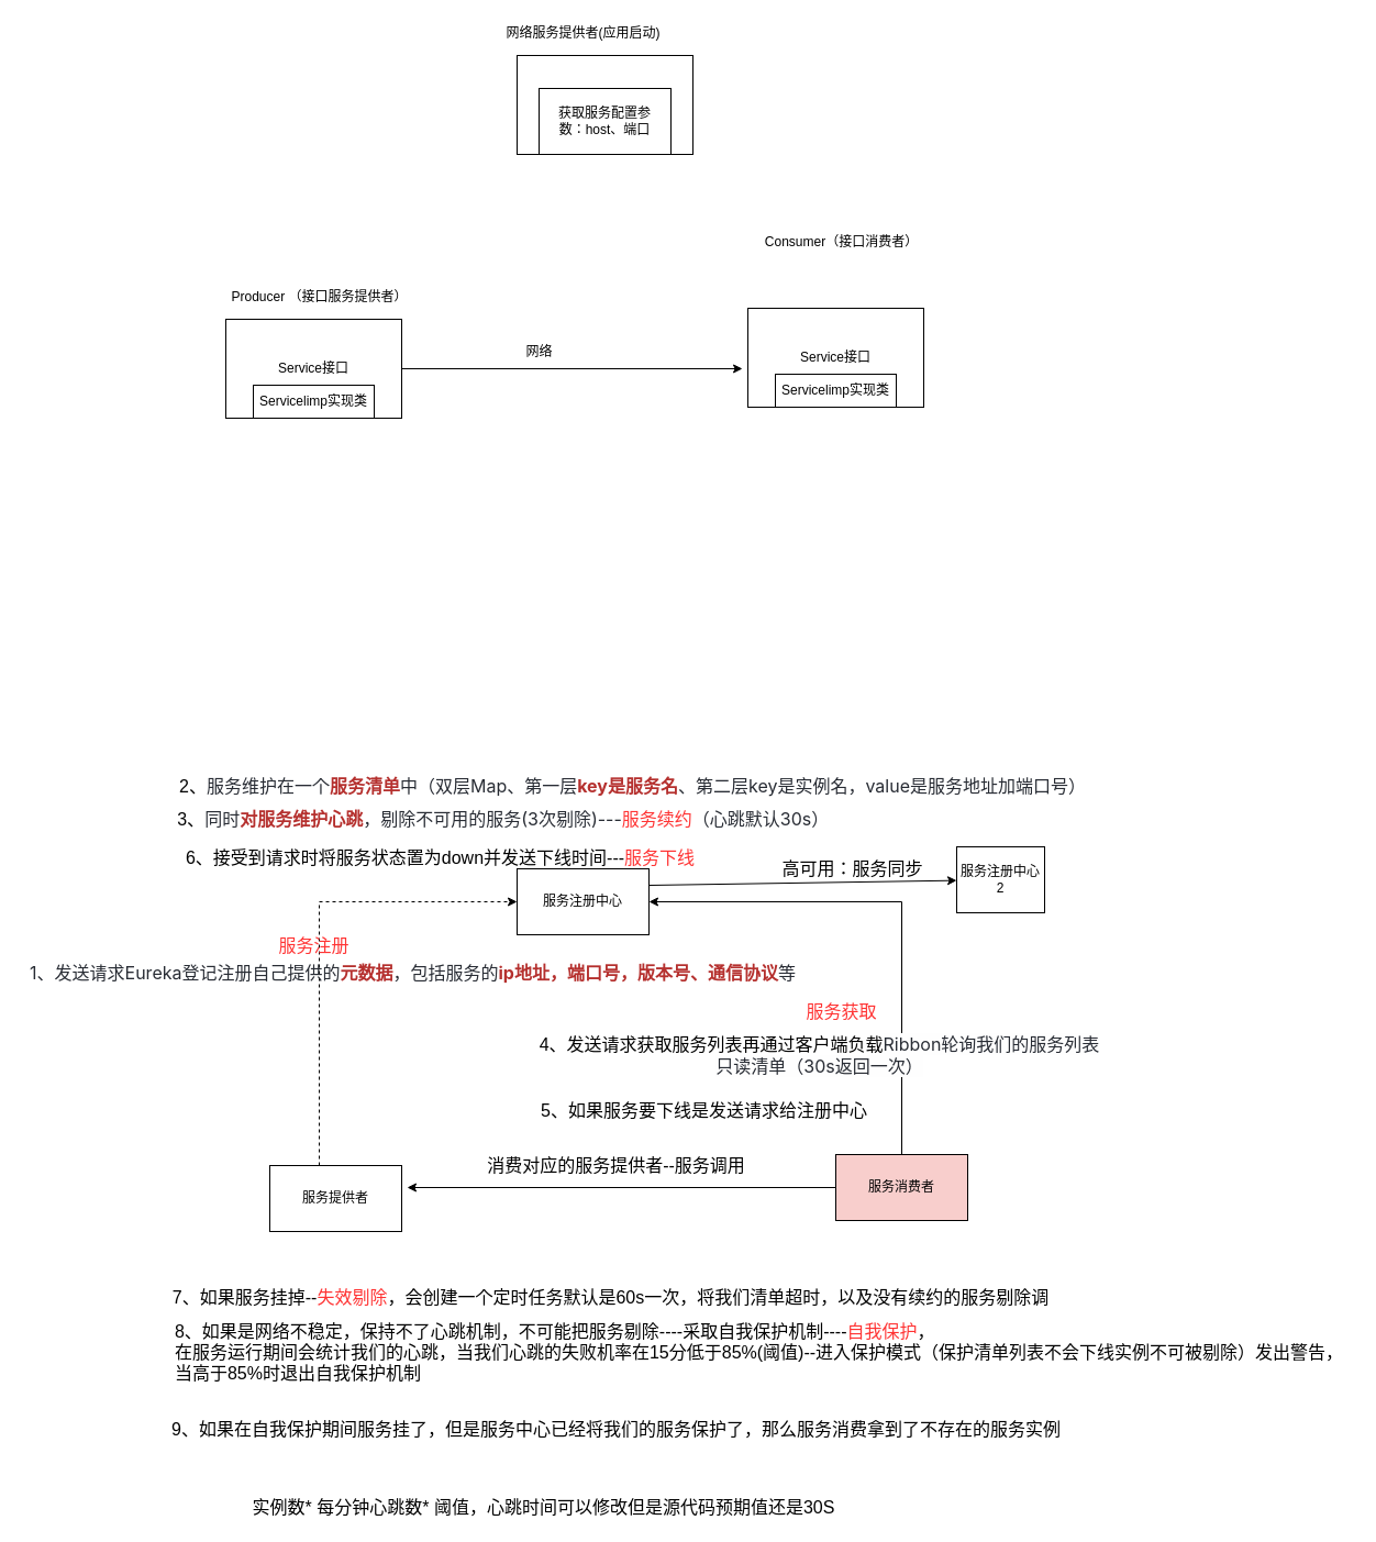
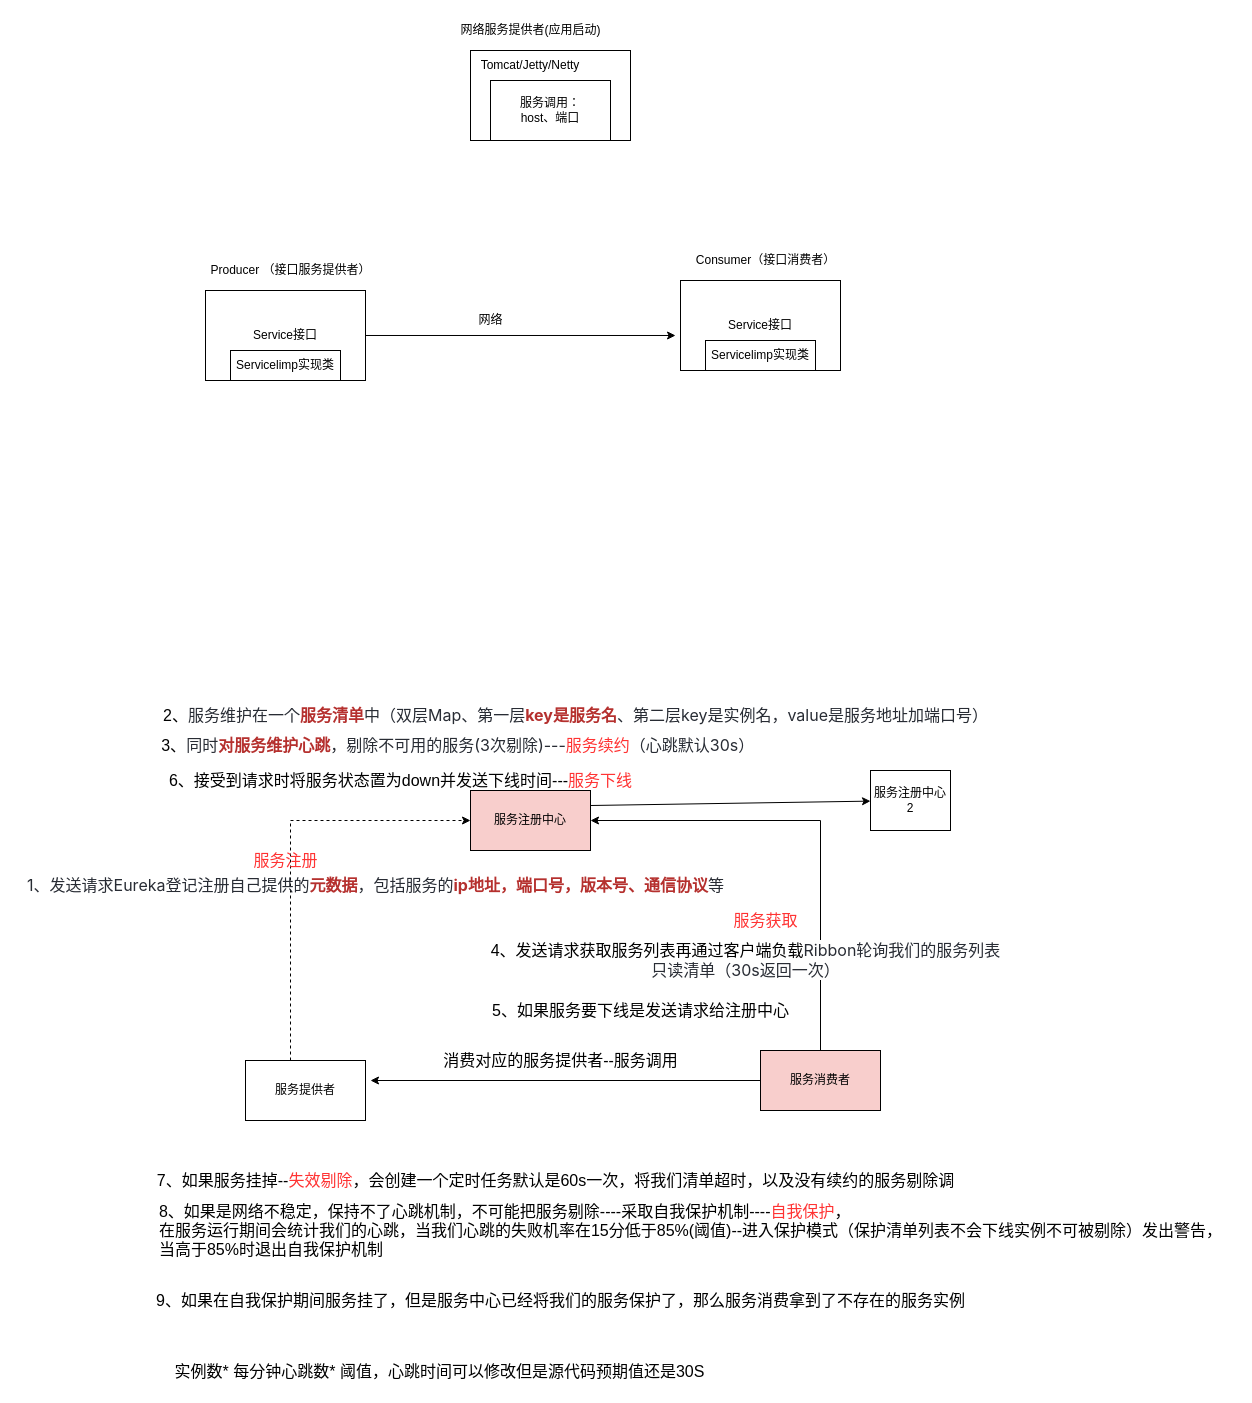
+ <mxCell id="13" value="Tomcat/Jetty/Netty" style="text;html=1;strokeColor=none;fillColor=none;align=center;verticalAlign=middle;whiteSpace=wrap;rounded=0;" vertex="1" parent="1"><mxGeometry x="500" y="50" width="60" height="30" as="geometry" /></mxCell>
- <mxCell id="14" value="获取服务配置参数：host、端口" style="text;html=1;strokeColor=none;fillColor=none;align=center;verticalAlign=middle;whiteSpace=wrap;rounded=0;" vertex="1" parent="1"><mxGeometry x="505" y="95" width="90" height="30" as="geometry" /></mxCell>
+ <mxCell id="14" value="服务调用：host、端口" style="text;html=1;strokeColor=none;fillColor=none;align=center;verticalAlign=middle;whiteSpace=wrap;rounded=0;" vertex="1" parent="1"><mxGeometry x="505" y="95" width="90" height="30" as="geometry" /></mxCell>
- <mxCell id="7" value="Consumer（接口消费者）" style="text;html=1;align=center;verticalAlign=middle;resizable=0;points=[];autosize=1;strokeColor=none;fillColor=none;" vertex="1" parent="1"><mxGeometry x="690" y="210" width="150" height="20" as="geometry" /></mxCell>
+ <mxCell id="7" value="Consumer（接口消费者）" style="text;html=1;align=center;verticalAlign=middle;resizable=0;points=[];autosize=1;strokeColor=none;fillColor=none;" vertex="1" parent="1"><mxGeometry x="690" y="250" width="150" height="20" as="geometry" /></mxCell>
- <mxCell id="35" value="高可用：服务同步" style="text;html=1;align=center;verticalAlign=middle;resizable=0;points=[];autosize=1;strokeColor=none;fillColor=none;fontSize=16;" vertex="1" parent="1"><mxGeometry x="705" y="780" width="140" height="20" as="geometry" /></mxCell>
- <mxCell id="15" value="服务注册中心" style="rounded=0;whiteSpace=wrap;html=1;" vertex="1" parent="1"><mxGeometry x="470" y="790" width="120" height="60" as="geometry" /></mxCell>
+ <mxCell id="15" value="服务注册中心" style="rounded=0;whiteSpace=wrap;html=1;fillColor=#f8cecc;" vertex="1" parent="1"><mxGeometry x="470" y="790" width="120" height="60" as="geometry" /></mxCell>
- <mxCell id="32" value="&lt;span style=&quot;&quot;&gt;实例数* 每分钟心跳数* 阈值，心跳时间可以修改但是源代码预期值还是30S&lt;/span&gt;" style="text;html=1;align=center;verticalAlign=middle;resizable=0;points=[];autosize=1;strokeColor=none;fillColor=none;fontSize=16;" vertex="1" parent="1"><mxGeometry x="219" y="1361" width="550" height="20" as="geometry" /></mxCell>
+ <mxCell id="32" value="&lt;span style=&quot;&quot;&gt;实例数* 每分钟心跳数* 阈值，心跳时间可以修改但是源代码预期值还是30S&lt;/span&gt;" style="text;html=1;align=center;verticalAlign=middle;resizable=0;points=[];autosize=1;strokeColor=none;fillColor=none;fontSize=16;" vertex="1" parent="1"><mxGeometry x="164" y="1361" width="550" height="20" as="geometry" /></mxCell>
